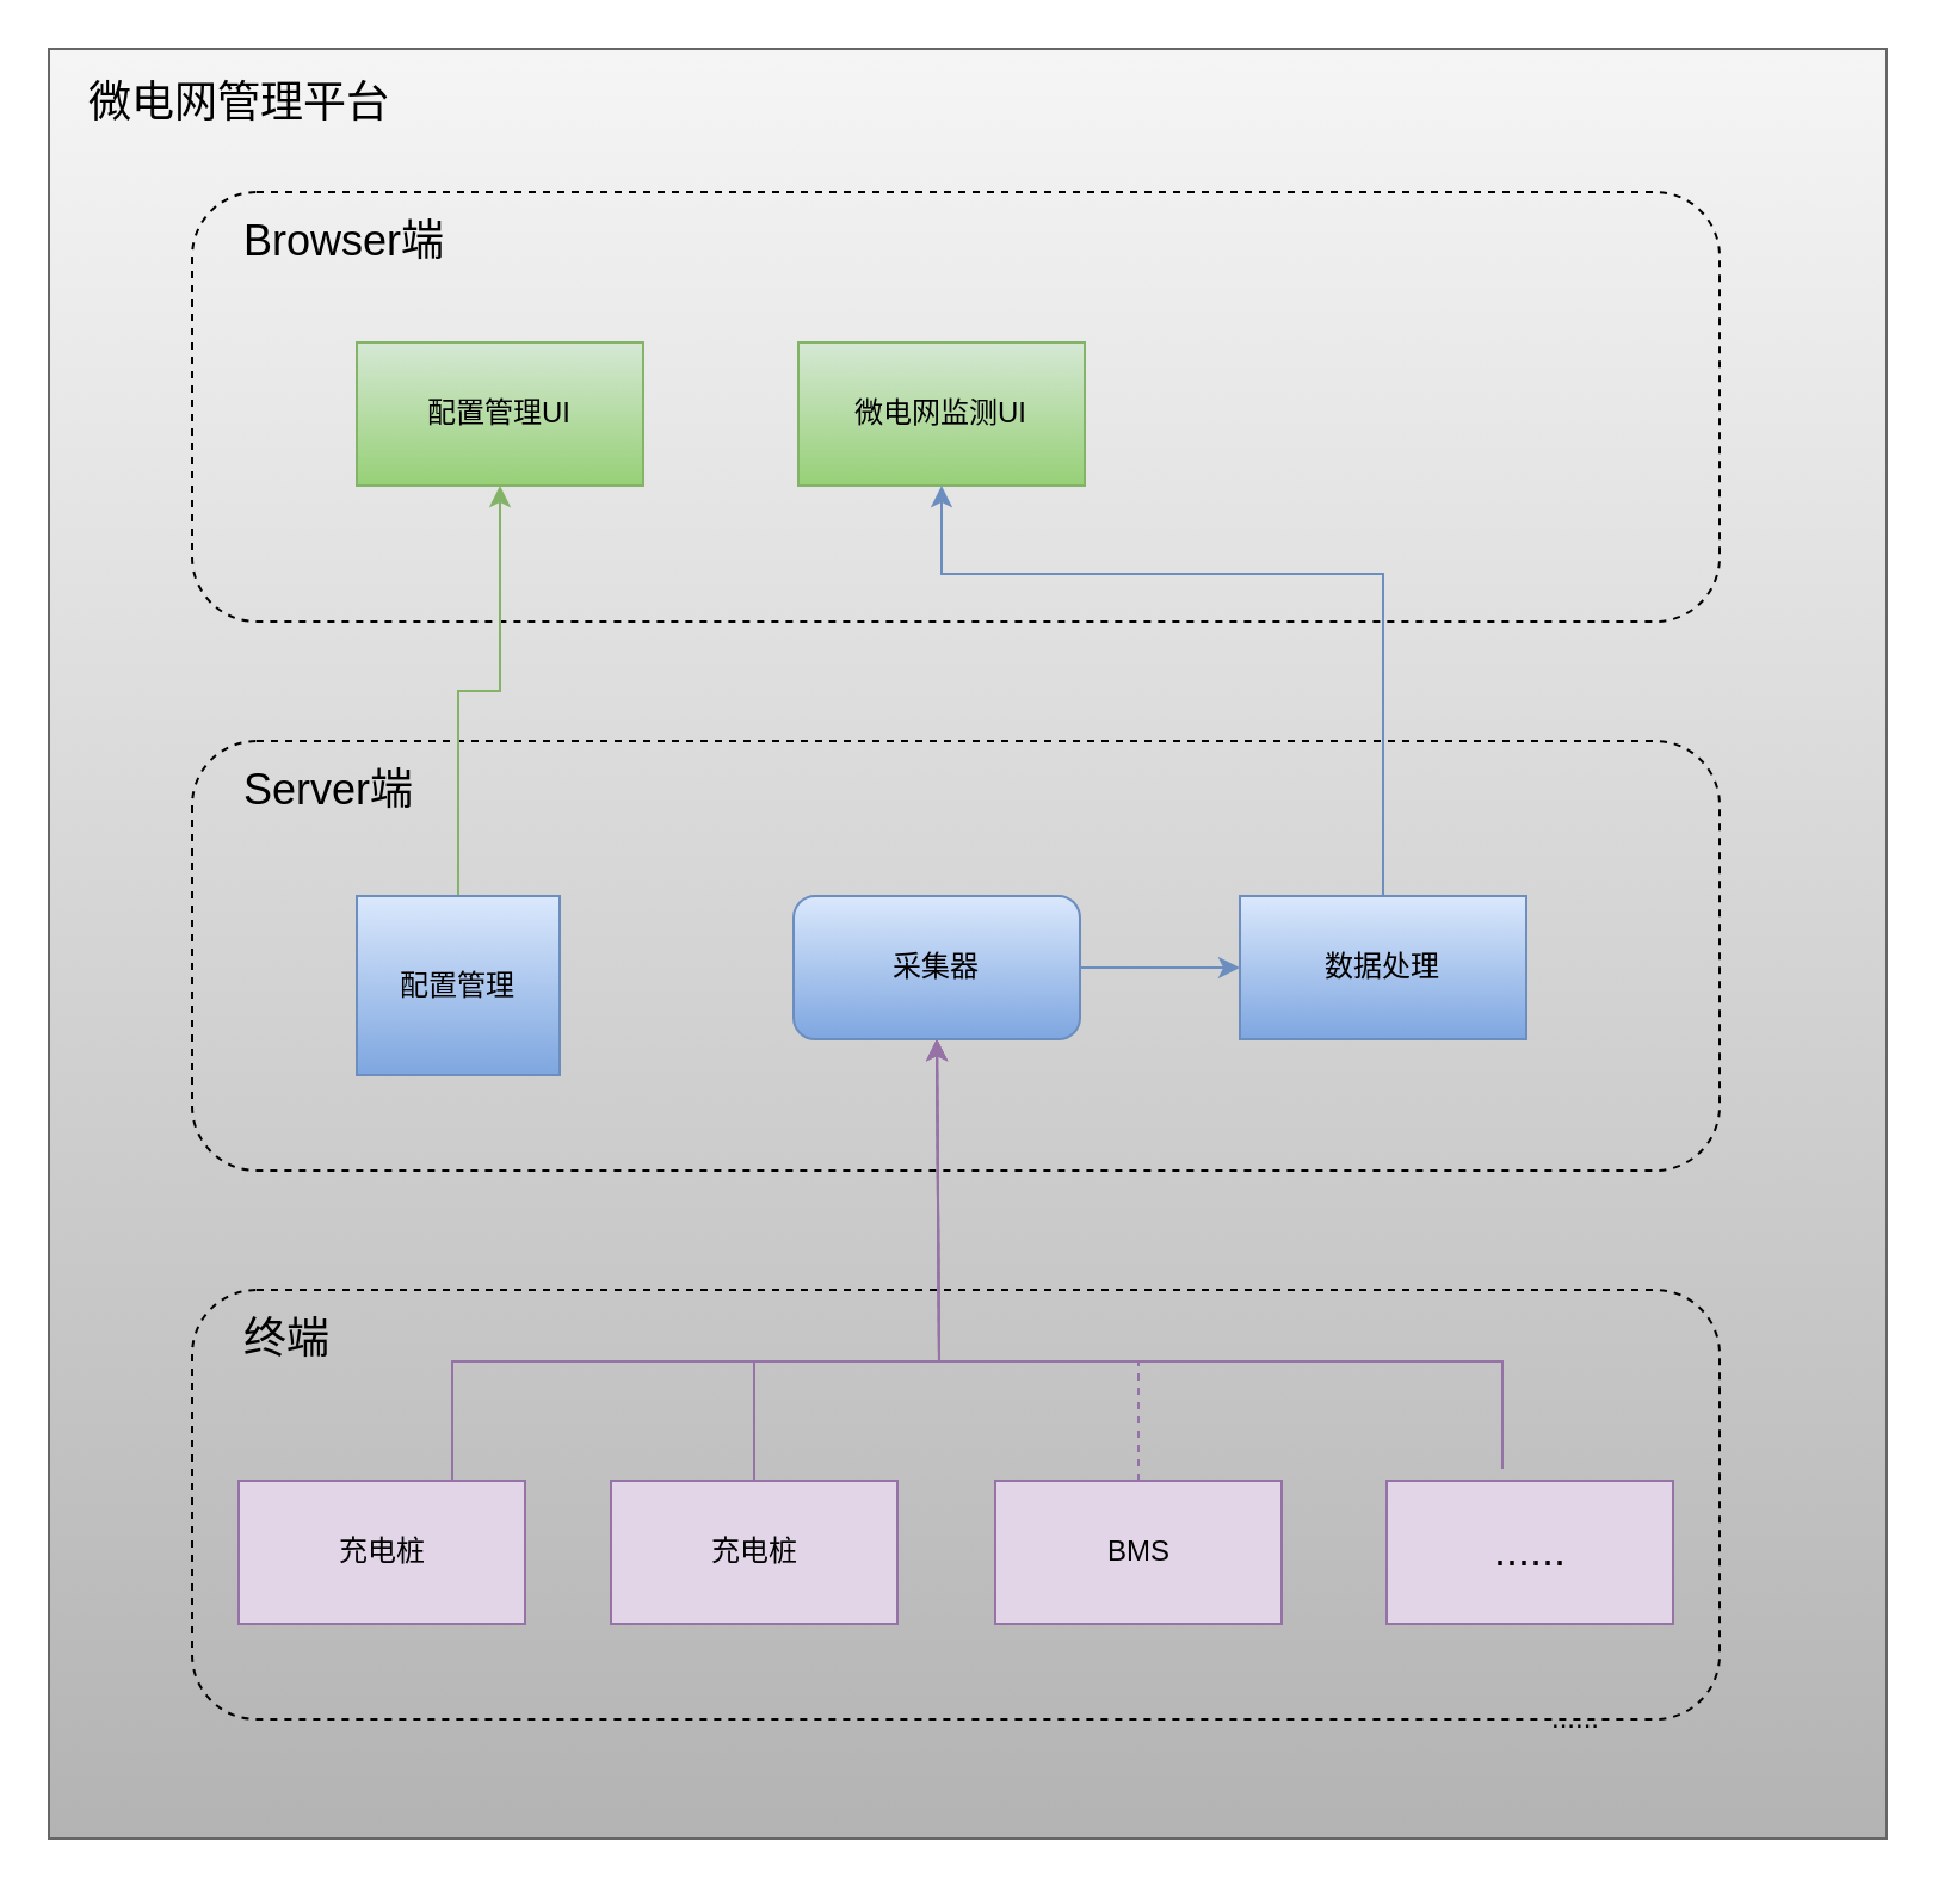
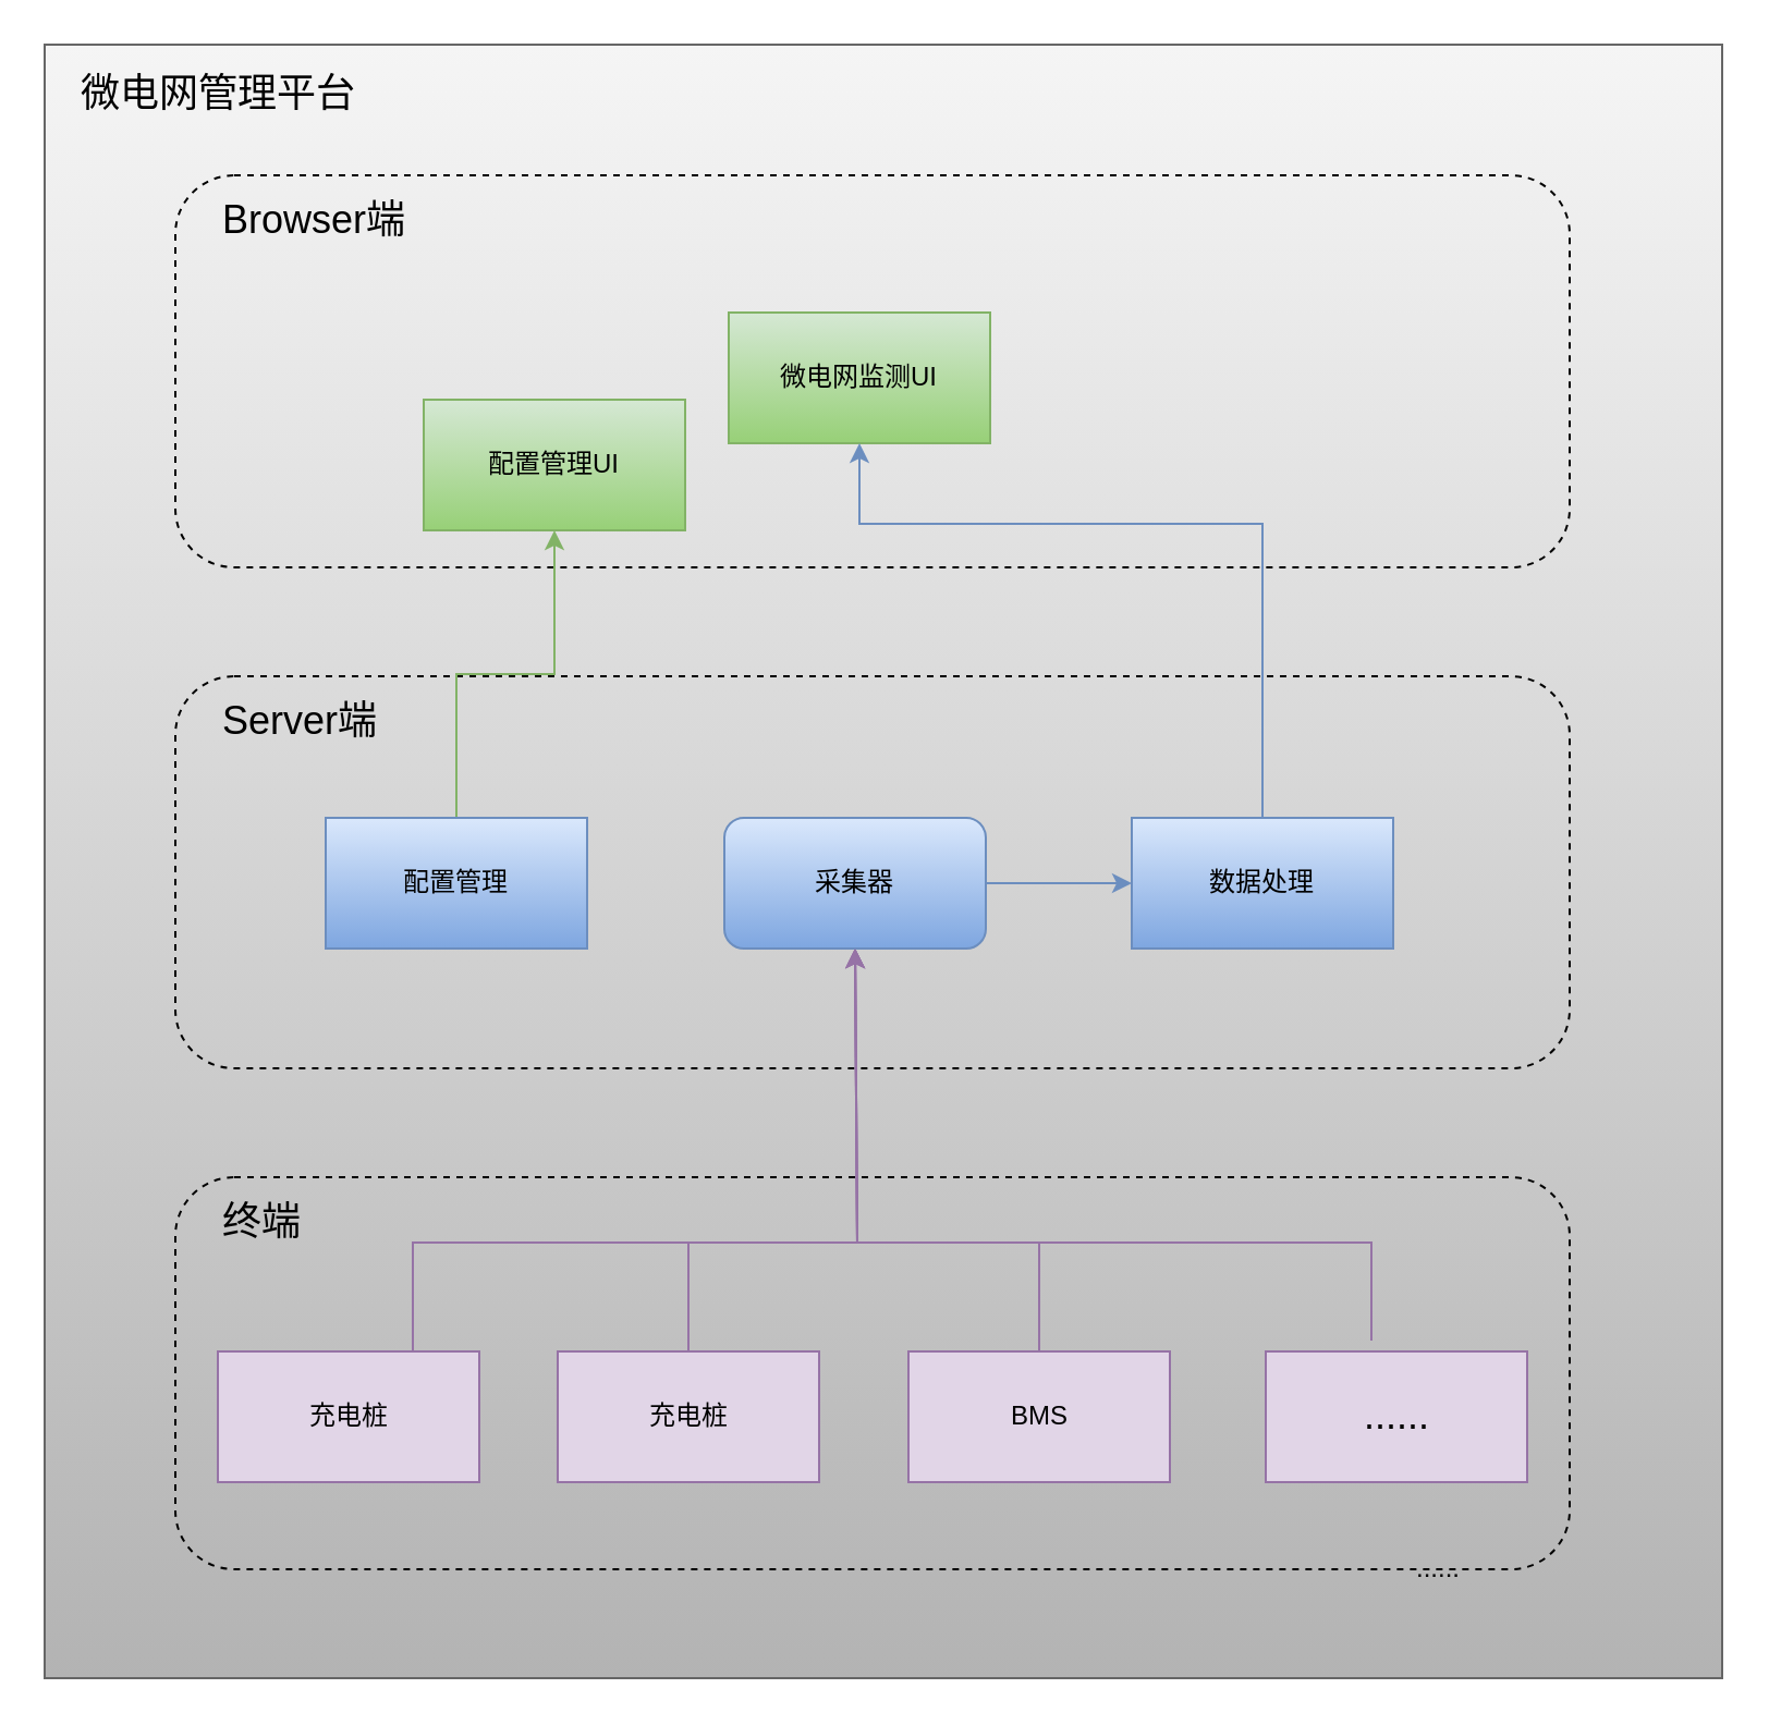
- <mxCell id="5" value="配置管理UI" style="rounded=0;whiteSpace=wrap;html=1;fillColor=#d5e8d4;gradientColor=#97d077;strokeColor=#82b366;" parent="1" vertex="1"><mxGeometry x="149" y="143" width="120" height="60" as="geometry" /></mxCell>
+ <mxCell id="5" value="配置管理UI" style="rounded=0;whiteSpace=wrap;html=1;fillColor=#d5e8d4;gradientColor=#97d077;strokeColor=#82b366;" parent="1" vertex="1"><mxGeometry x="194" y="183" width="120" height="60" as="geometry" /></mxCell>
- <mxCell id="20" value="配置管理" style="rounded=0;whiteSpace=wrap;html=1;fillColor=#dae8fc;gradientColor=#7ea6e0;strokeColor=#6c8ebf;" parent="1" vertex="1"><mxGeometry x="149" y="375" width="85" height="75" as="geometry" /></mxCell>
+ <mxCell id="20" value="配置管理" style="rounded=0;whiteSpace=wrap;html=1;fillColor=#dae8fc;gradientColor=#7ea6e0;strokeColor=#6c8ebf;" parent="1" vertex="1"><mxGeometry x="149" y="375" width="120" height="60" as="geometry" /></mxCell>
- <mxCell id="12" style="edgeStyle=orthogonalEdgeStyle;rounded=0;orthogonalLoop=1;jettySize=auto;html=1;entryX=0.5;entryY=1;entryDx=0;entryDy=0;strokeColor=#9673A6;dashed=1;" edge="1" parent="1" source="13" target="16"><mxGeometry relative="1" as="geometry"><Array as="points"><mxPoint x="477" y="570" /><mxPoint x="393" y="570" /></Array></mxGeometry></mxCell>
+ <mxCell id="12" style="edgeStyle=orthogonalEdgeStyle;rounded=0;orthogonalLoop=1;jettySize=auto;html=1;entryX=0.5;entryY=1;entryDx=0;entryDy=0;strokeColor=#9673A6;" edge="1" parent="1" source="13" target="16"><mxGeometry relative="1" as="geometry"><Array as="points"><mxPoint x="477" y="570" /><mxPoint x="393" y="570" /></Array></mxGeometry></mxCell>
